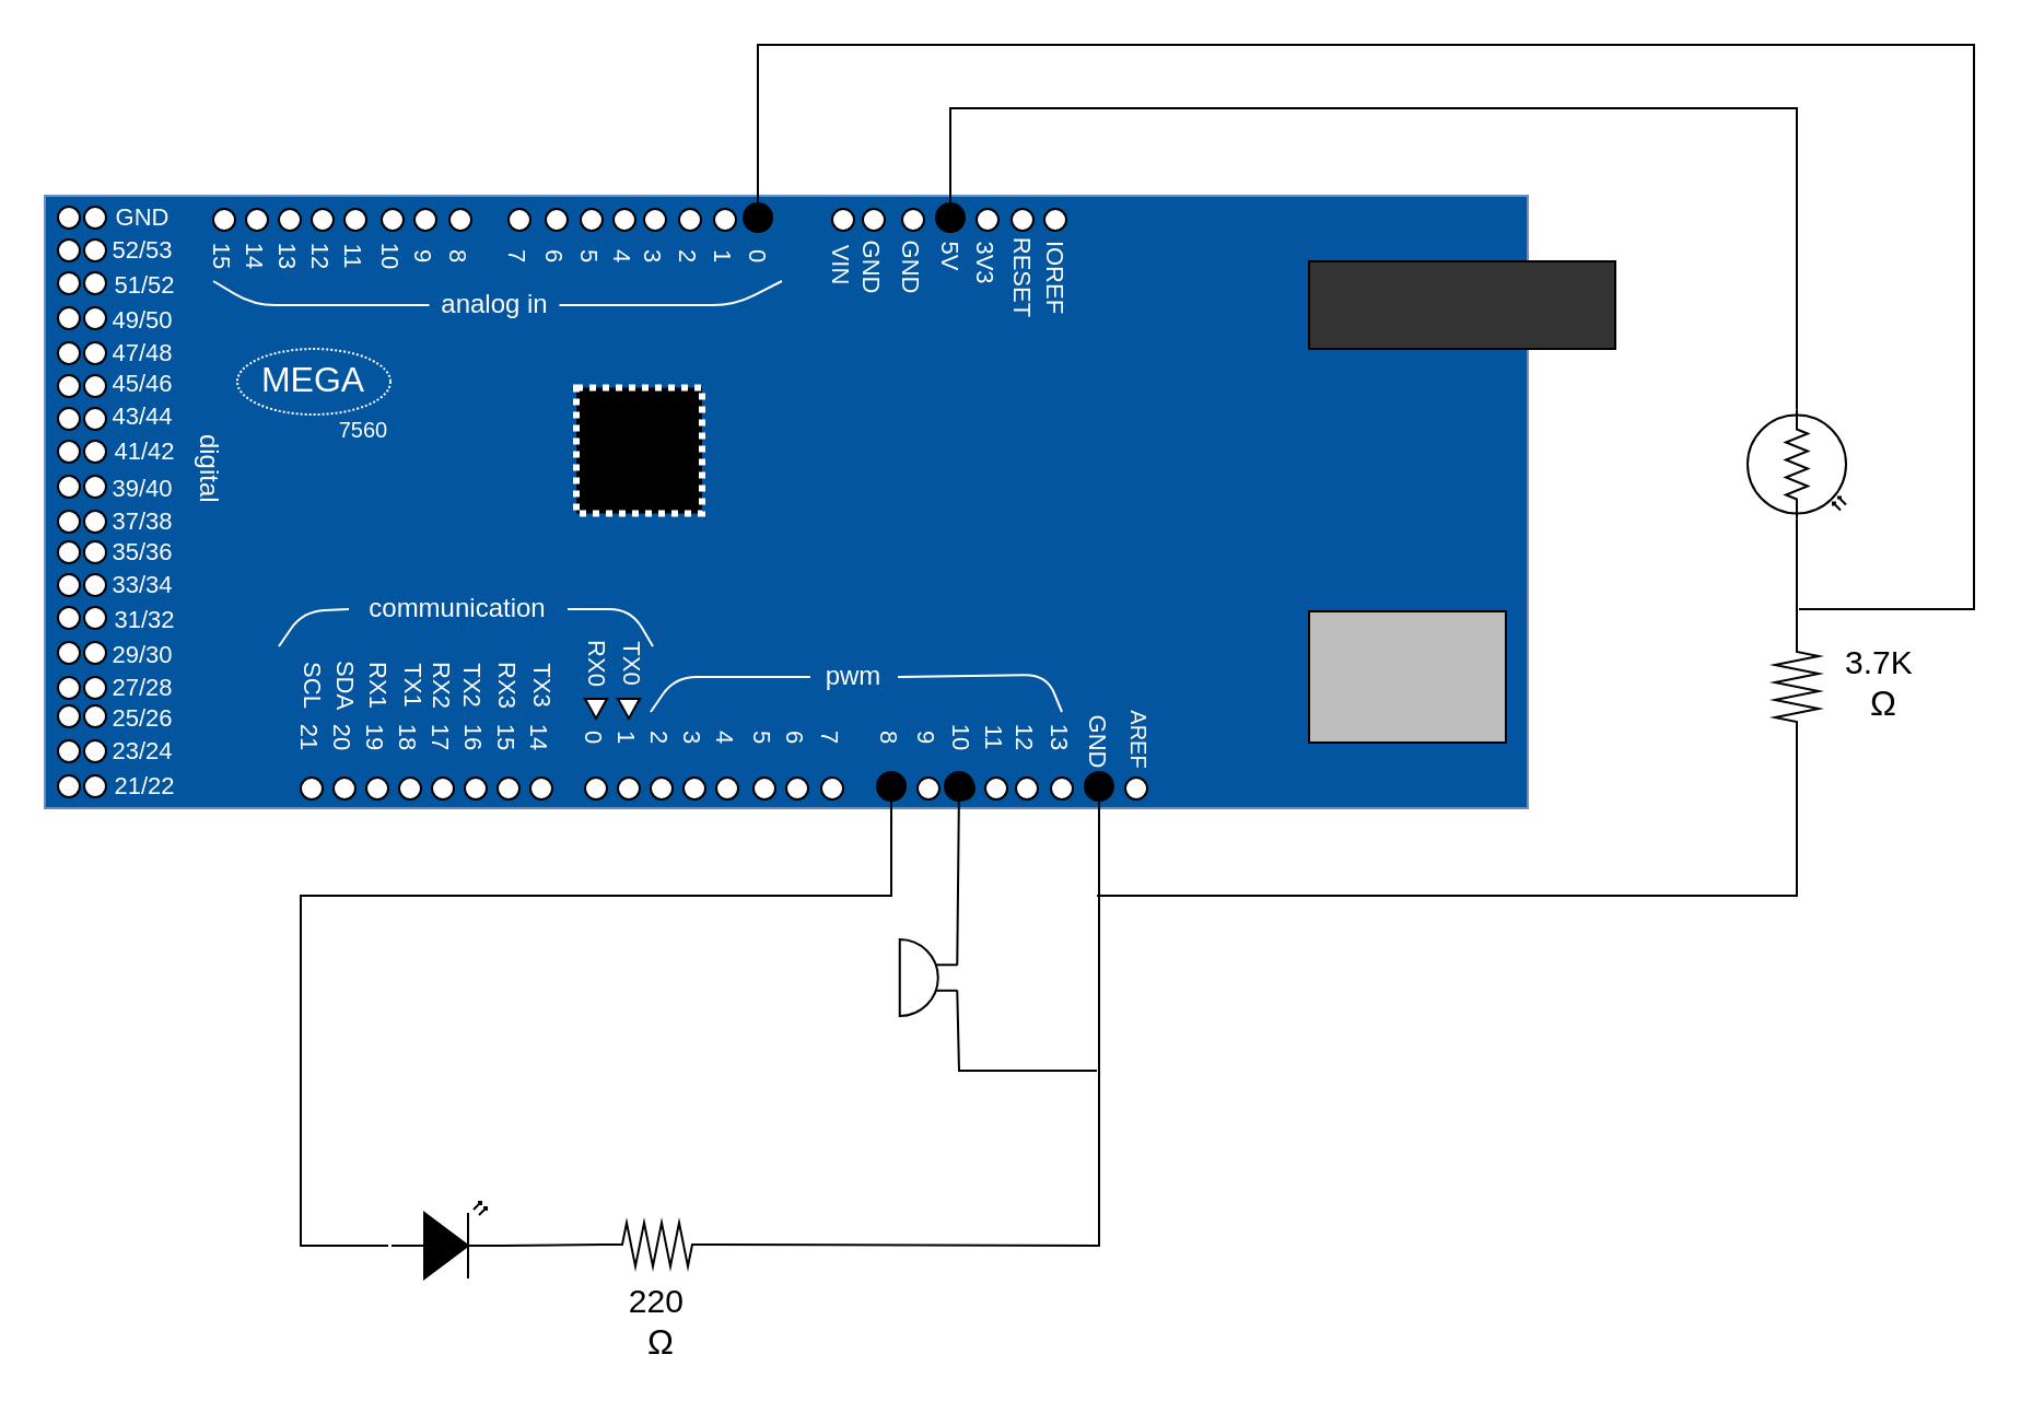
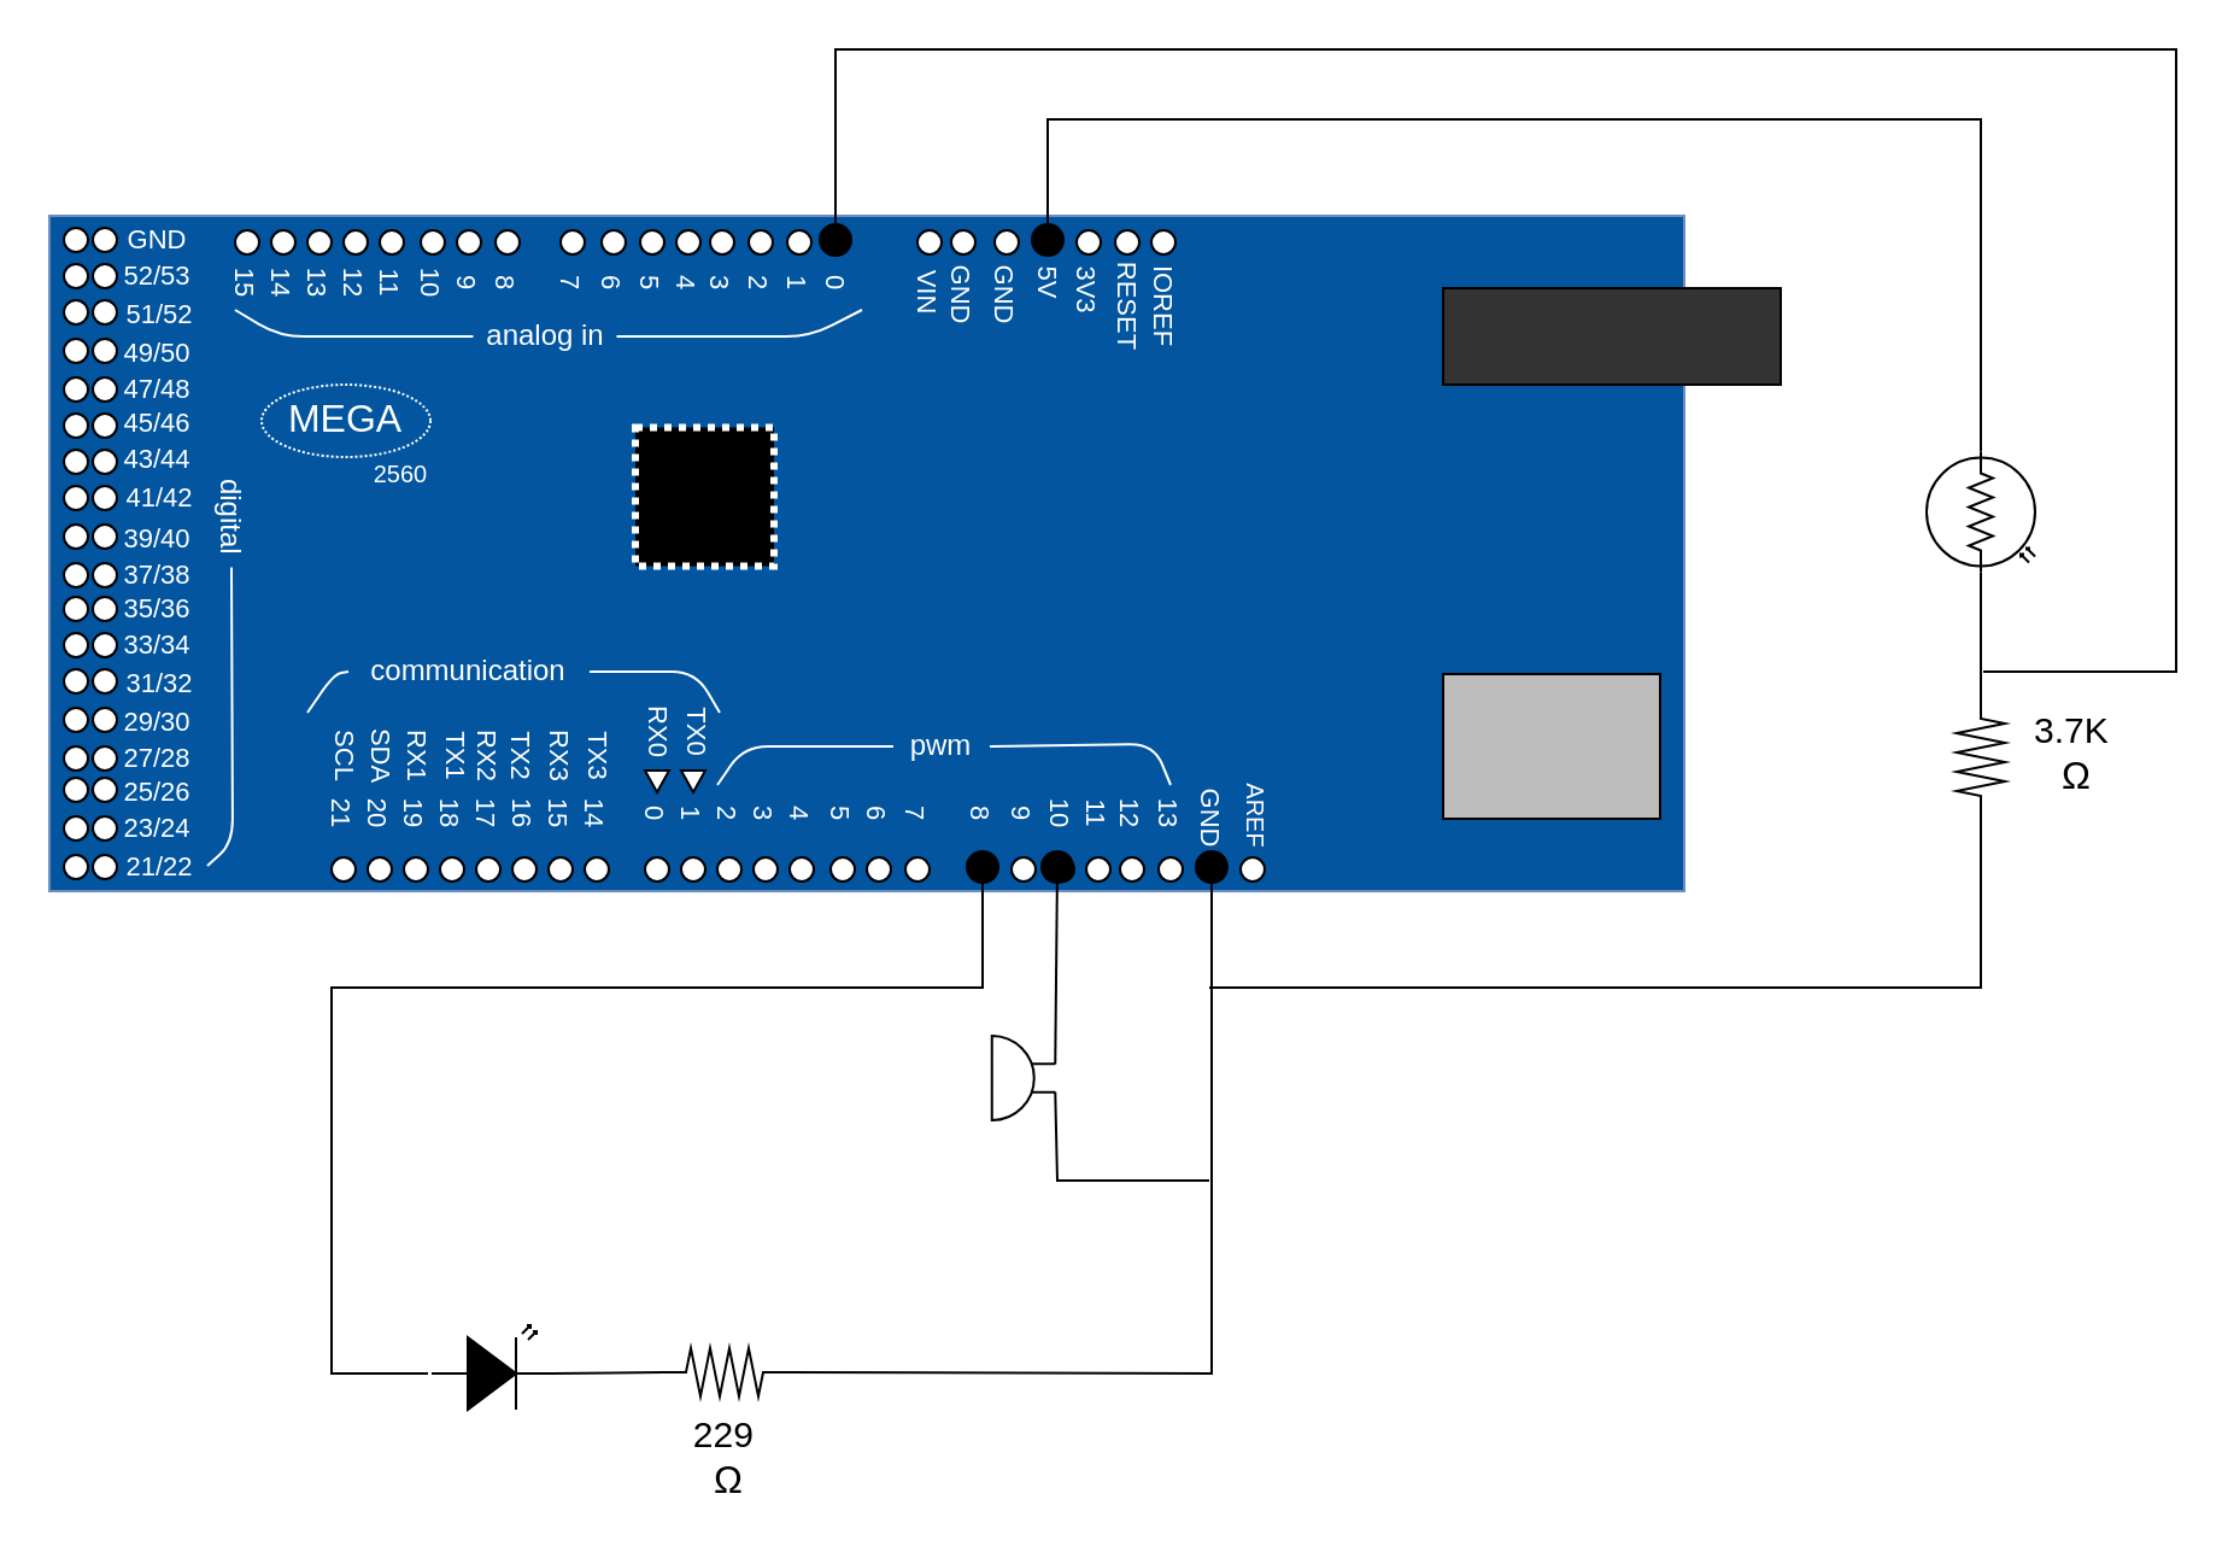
- <mxCell id="178" value="7560" style="text;html=1;strokeColor=none;fillColor=none;align=center;verticalAlign=middle;whiteSpace=wrap;rounded=0;fontSize=10;fontColor=#FFFFFF;" parent="1" vertex="1"><mxGeometry x="145.5" y="186" width="40" height="20" as="geometry" /></mxCell>
+ <mxCell id="178" value="2560" style="text;html=1;strokeColor=none;fillColor=none;align=center;verticalAlign=middle;whiteSpace=wrap;rounded=0;fontSize=10;fontColor=#FFFFFF;" parent="1" vertex="1"><mxGeometry x="145.5" y="186" width="40" height="20" as="geometry" /></mxCell>
- <mxCell id="147" value="communication" style="text;html=1;strokeColor=none;fillColor=none;align=center;verticalAlign=middle;whiteSpace=wrap;rounded=0;fontColor=#FFFFFF;" parent="1" vertex="1"><mxGeometry x="159" y="268" width="100" height="20" as="geometry" /></mxCell>
+ <mxCell id="147" value="communication" style="text;html=1;strokeColor=none;fillColor=none;align=center;verticalAlign=middle;whiteSpace=wrap;rounded=0;fontColor=#FFFFFF;" parent="1" vertex="1"><mxGeometry x="144" y="268" width="100" height="20" as="geometry" /></mxCell>
+ <mxCell id="159" value="" style="endArrow=none;html=1;fontSize=10;fontColor=#FFFFFF;strokeColor=#FFFFFF;exitX=1;exitY=0.5;exitDx=0;exitDy=0;entryX=1;entryY=0.5;entryDx=0;entryDy=0;" parent="1" source="158" target="55" edge="1"><mxGeometry width="50" height="50" relative="1" as="geometry"><mxPoint x="102" y="309" as="sourcePoint" /><mxPoint x="84" y="313" as="targetPoint" /><Array as="points"><mxPoint x="96" y="349" /></Array></mxGeometry></mxCell>
- <mxCell id="186" value="220&amp;nbsp;&lt;br&gt;&lt;span style=&quot;font-size: medium&quot;&gt;Ω&lt;/span&gt;" style="text;html=1;strokeColor=none;fillColor=none;align=center;verticalAlign=middle;whiteSpace=wrap;rounded=0;dashed=1;dashPattern=1 1;fontSize=15;fontColor=#000000;" parent="1" vertex="1"><mxGeometry x="282" y="584" width="40" height="40" as="geometry" /></mxCell>
+ <mxCell id="186" value="229&amp;nbsp;&lt;br&gt;&lt;span style=&quot;font-size: medium&quot;&gt;Ω&lt;/span&gt;" style="text;html=1;strokeColor=none;fillColor=none;align=center;verticalAlign=middle;whiteSpace=wrap;rounded=0;dashed=1;dashPattern=1 1;fontSize=15;fontColor=#000000;" parent="1" vertex="1"><mxGeometry x="282" y="584" width="40" height="40" as="geometry" /></mxCell>
